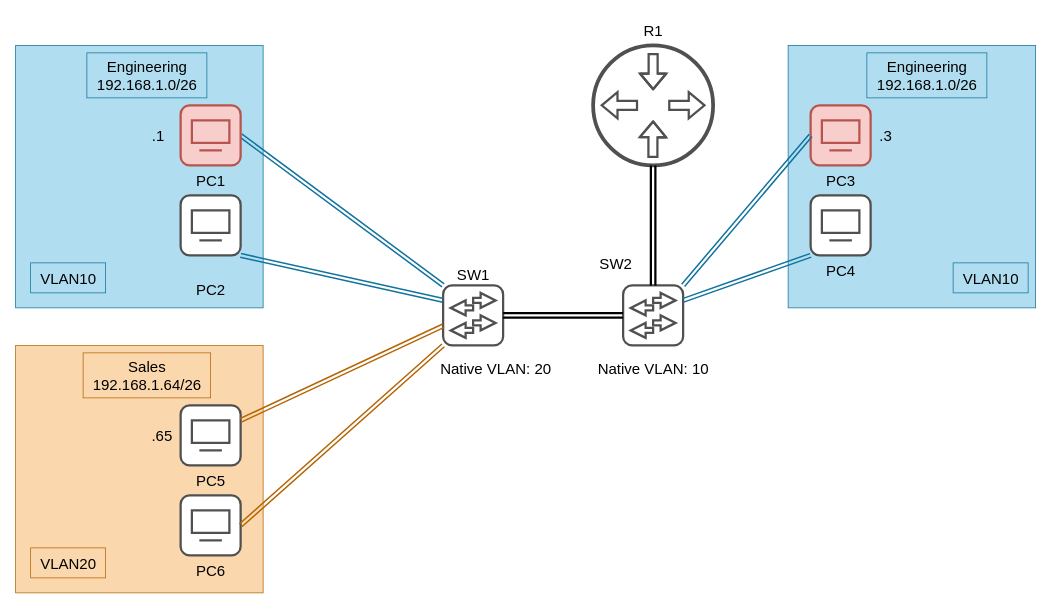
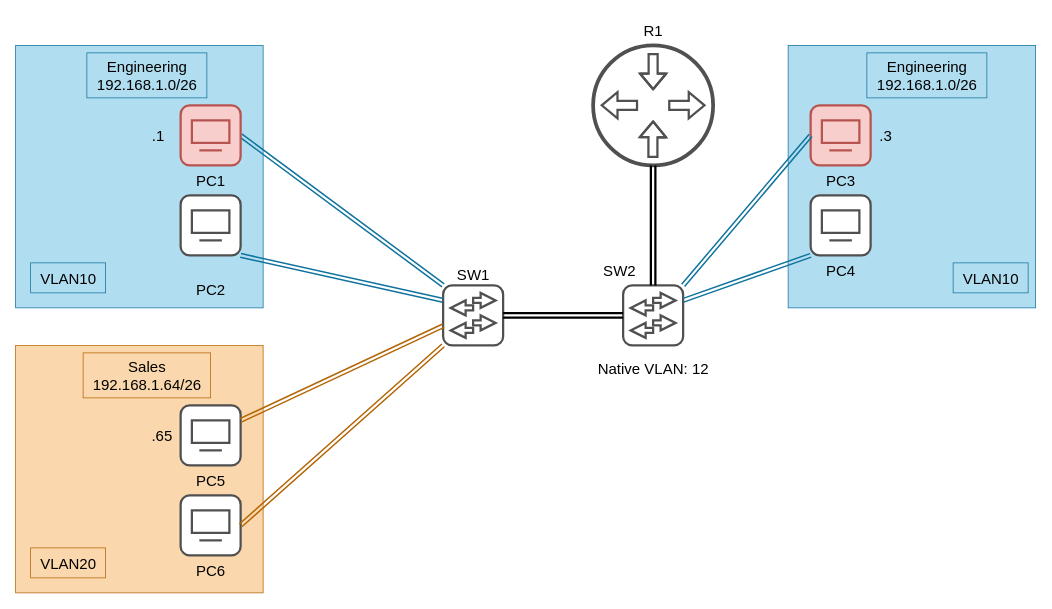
- <mxCell id="32" value="SW2" style="text;html=1;align=center;verticalAlign=middle;resizable=0;points=[];autosize=1;strokeColor=none;fillColor=none;fontSize=20;" vertex="1" parent="1"><mxGeometry x="785" y="330" width="70" height="40" as="geometry" /></mxCell>
+ <mxCell id="32" value="SW2" style="text;html=1;align=center;verticalAlign=middle;resizable=0;points=[];autosize=1;strokeColor=none;fillColor=none;fontSize=20;" vertex="1" parent="1"><mxGeometry x="790" y="340" width="70" height="40" as="geometry" /></mxCell>
- <mxCell id="69" value="&lt;div&gt;Native VLAN: 20&lt;br&gt;&lt;/div&gt;" style="text;html=1;align=center;verticalAlign=middle;resizable=0;points=[];autosize=1;strokeColor=none;fillColor=none;fontSize=20;" vertex="1" parent="1"><mxGeometry x="575" y="470" width="170" height="40" as="geometry" /></mxCell>
- <mxCell id="70" value="&lt;div&gt;Native VLAN: 10&lt;br&gt;&lt;/div&gt;" style="text;html=1;align=center;verticalAlign=middle;resizable=0;points=[];autosize=1;strokeColor=none;fillColor=none;fontSize=20;" vertex="1" parent="1"><mxGeometry x="785" y="470" width="170" height="40" as="geometry" /></mxCell>
+ <mxCell id="70" value="&lt;div&gt;Native VLAN: 12&lt;br&gt;&lt;/div&gt;" style="text;html=1;align=center;verticalAlign=middle;resizable=0;points=[];autosize=1;strokeColor=none;fillColor=none;fontSize=20;" vertex="1" parent="1"><mxGeometry x="785" y="470" width="170" height="40" as="geometry" /></mxCell>
